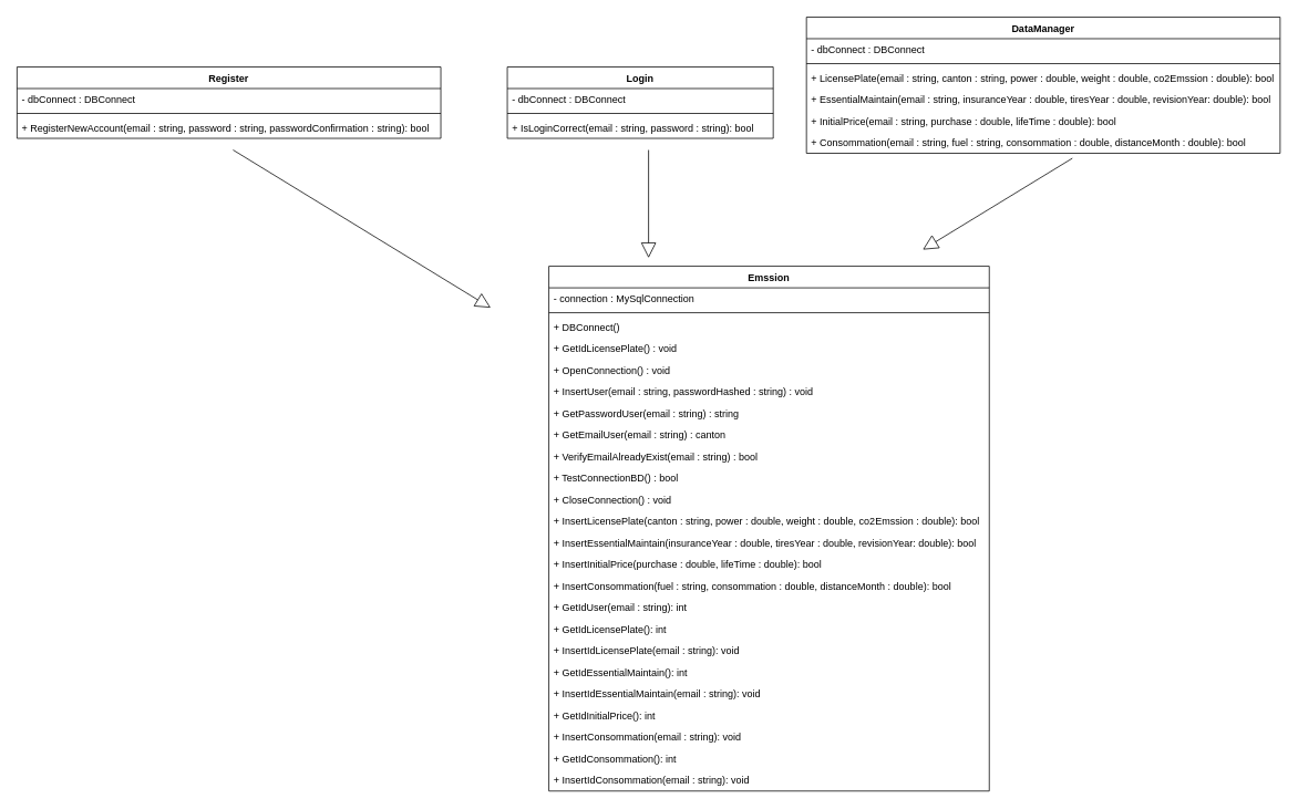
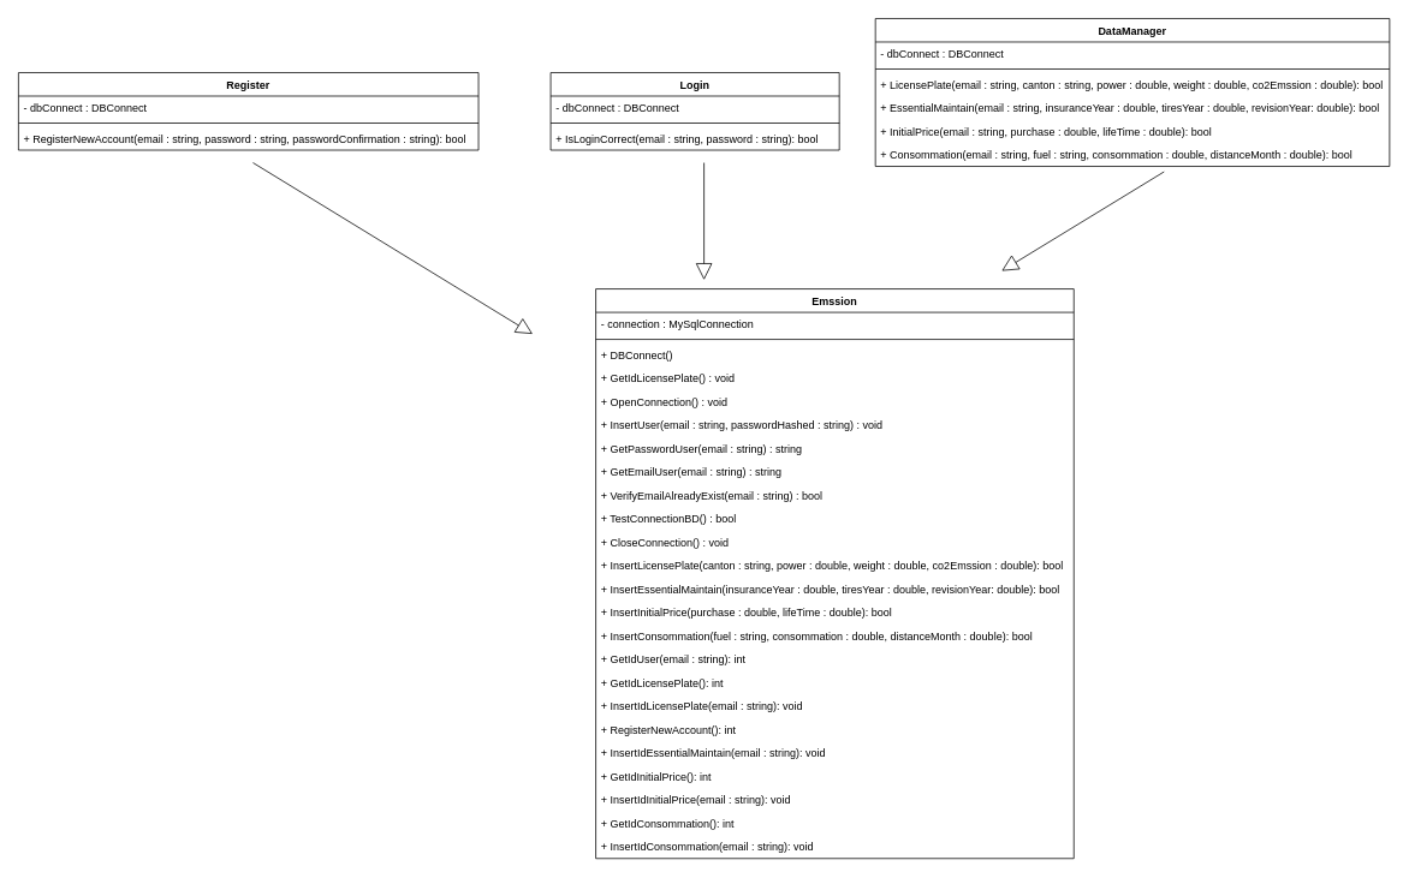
- <mxCell id="25" value="+ GetEmailUser(email : string) : canton" style="text;strokeColor=none;fillColor=none;align=left;verticalAlign=top;spacingLeft=4;spacingRight=4;overflow=hidden;rotatable=0;points=[[0,0.5],[1,0.5]];portConstraint=eastwest;" parent="17" vertex="1"><mxGeometry y="190" width="530" height="26" as="geometry" /></mxCell>
+ <mxCell id="25" value="+ GetEmailUser(email : string) : string" style="text;strokeColor=none;fillColor=none;align=left;verticalAlign=top;spacingLeft=4;spacingRight=4;overflow=hidden;rotatable=0;points=[[0,0.5],[1,0.5]];portConstraint=eastwest;" parent="17" vertex="1"><mxGeometry y="190" width="530" height="26" as="geometry" /></mxCell>
- <mxCell id="36" value="+ GetIdEssentialMaintain(): int" style="text;strokeColor=none;fillColor=none;align=left;verticalAlign=top;spacingLeft=4;spacingRight=4;overflow=hidden;rotatable=0;points=[[0,0.5],[1,0.5]];portConstraint=eastwest;" parent="17" vertex="1"><mxGeometry y="476" width="530" height="26" as="geometry" /></mxCell>
+ <mxCell id="36" value="+ RegisterNewAccount(): int" style="text;strokeColor=none;fillColor=none;align=left;verticalAlign=top;spacingLeft=4;spacingRight=4;overflow=hidden;rotatable=0;points=[[0,0.5],[1,0.5]];portConstraint=eastwest;" parent="17" vertex="1"><mxGeometry y="476" width="530" height="26" as="geometry" /></mxCell>
- <mxCell id="39" value="+ InsertConsommation(email : string): void" style="text;strokeColor=none;fillColor=none;align=left;verticalAlign=top;spacingLeft=4;spacingRight=4;overflow=hidden;rotatable=0;points=[[0,0.5],[1,0.5]];portConstraint=eastwest;" parent="17" vertex="1"><mxGeometry y="554" width="530" height="26" as="geometry" /></mxCell>
+ <mxCell id="39" value="+ InsertIdInitialPrice(email : string): void" style="text;strokeColor=none;fillColor=none;align=left;verticalAlign=top;spacingLeft=4;spacingRight=4;overflow=hidden;rotatable=0;points=[[0,0.5],[1,0.5]];portConstraint=eastwest;" parent="17" vertex="1"><mxGeometry y="554" width="530" height="26" as="geometry" /></mxCell>
